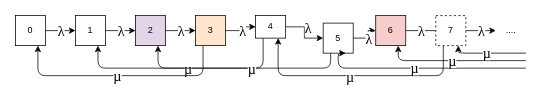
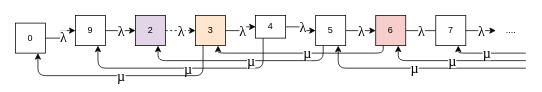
- <mxCell id="4" value="0" style="rounded=0;whiteSpace=wrap;html=1;" vertex="1" parent="1"><mxGeometry x="20" y="20" width="40" height="40" as="geometry" /></mxCell>
+ <mxCell id="4" value="0" style="rounded=0;whiteSpace=wrap;html=1;" vertex="1" parent="1"><mxGeometry x="20" y="30" width="40" height="40" as="geometry" /></mxCell>
- <mxCell id="7" value="1" style="rounded=0;whiteSpace=wrap;html=1;" vertex="1" parent="1"><mxGeometry x="100" y="20" width="40" height="40" as="geometry" /></mxCell>
+ <mxCell id="7" value="9" style="rounded=0;whiteSpace=wrap;html=1;" vertex="1" parent="1"><mxGeometry x="100" y="20" width="40" height="40" as="geometry" /></mxCell>
- <mxCell id="8" style="edgeStyle=orthogonalEdgeStyle;rounded=0;orthogonalLoop=1;jettySize=auto;html=1;exitX=1;exitY=0.5;exitDx=0;exitDy=0;" edge="1" parent="1" source="10" target="13"><mxGeometry relative="1" as="geometry" /></mxCell>
+ <mxCell id="8" style="edgeStyle=orthogonalEdgeStyle;rounded=0;orthogonalLoop=1;jettySize=auto;html=1;exitX=1;exitY=0.5;exitDx=0;exitDy=0;dashed=1;" edge="1" parent="1" source="10" target="13"><mxGeometry relative="1" as="geometry" /></mxCell>
- <mxCell id="33" value="7" style="rounded=0;whiteSpace=wrap;html=1;dashed=1;" vertex="1" parent="1"><mxGeometry x="580" y="20" width="40" height="40" as="geometry" /></mxCell>
+ <mxCell id="33" value="7" style="rounded=0;whiteSpace=wrap;html=1;" vertex="1" parent="1"><mxGeometry x="580" y="20" width="40" height="40" as="geometry" /></mxCell>
- <mxCell id="23" value="5" style="rounded=0;whiteSpace=wrap;html=1;" vertex="1" parent="1"><mxGeometry x="430" y="30" width="40" height="40" as="geometry" /></mxCell>
+ <mxCell id="23" value="5" style="rounded=0;whiteSpace=wrap;html=1;" vertex="1" parent="1"><mxGeometry x="420" y="20" width="40" height="40" as="geometry" /></mxCell>
+ <mxCell id="26" style="edgeStyle=orthogonalEdgeStyle;rounded=1;orthogonalLoop=1;jettySize=auto;html=1;exitX=0.25;exitY=1;exitDx=0;exitDy=0;entryX=0.75;entryY=1;entryDx=0;entryDy=0;" edge="1" parent="1" source="28" target="13"><mxGeometry relative="1" as="geometry"><Array as="points"><mxPoint x="510" y="70" /><mxPoint x="290" y="70" /></Array></mxGeometry></mxCell>
+ <mxCell id="27" value="&lt;span style=&quot;font-size: 14pt; line-height: 107%; font-family: &amp;quot;Times New Roman&amp;quot;, serif; letter-spacing: 0.2pt;&quot;&gt;µ&lt;/span&gt;" style="edgeLabel;html=1;align=center;verticalAlign=middle;resizable=0;points=[];" vertex="1" connectable="0" parent="26"><mxGeometry x="-0.065" y="-1" relative="1" as="geometry"><mxPoint as="offset" /></mxGeometry></mxCell>
- <mxCell id="31" style="edgeStyle=orthogonalEdgeStyle;rounded=1;orthogonalLoop=1;jettySize=auto;html=1;exitX=0.25;exitY=1;exitDx=0;exitDy=0;entryX=0.75;entryY=1;entryDx=0;entryDy=0;" edge="1" parent="1" source="33" target="18"><mxGeometry relative="1" as="geometry"><Array as="points"><mxPoint x="590" y="100" /><mxPoint x="370" y="100" /></Array></mxGeometry></mxCell>
- <mxCell id="32" value="&lt;span style=&quot;font-size: 14pt; line-height: 107%; font-family: &amp;quot;Times New Roman&amp;quot;, serif; letter-spacing: 0.2pt;&quot;&gt;µ&lt;/span&gt;" style="edgeLabel;html=1;align=center;verticalAlign=middle;resizable=0;points=[];" vertex="1" connectable="0" parent="31"><mxGeometry x="-0.166" y="1" relative="1" as="geometry"><mxPoint x="-36" as="offset" /></mxGeometry></mxCell>
